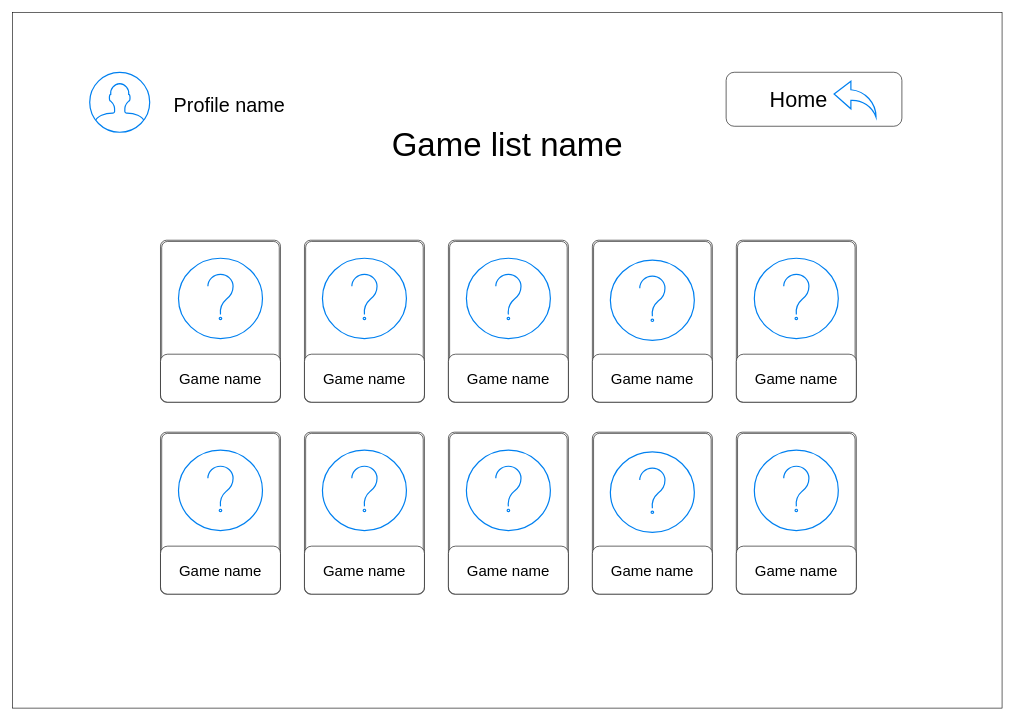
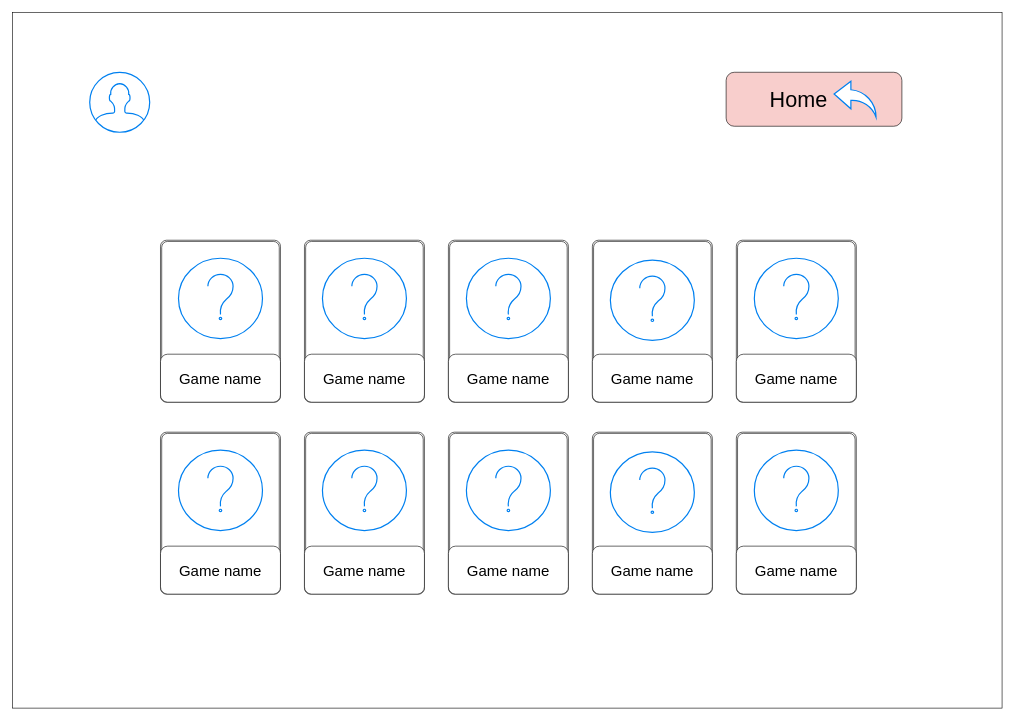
- <mxCell id="23" value="Home" style="rounded=1;whiteSpace=wrap;html=1;fontSize=36;align=center;spacingRight=51;" vertex="1" parent="1"><mxGeometry x="1210" y="120" width="293" height="90" as="geometry" /></mxCell>
+ <mxCell id="23" value="Home" style="rounded=1;whiteSpace=wrap;html=1;fontSize=36;align=center;spacingRight=51;fillColor=#f8cecc;" vertex="1" parent="1"><mxGeometry x="1210" y="120" width="293" height="90" as="geometry" /></mxCell>
- <mxCell id="26" value="Profile name" style="text;html=1;strokeColor=none;fillColor=none;align=center;verticalAlign=middle;whiteSpace=wrap;rounded=0;fontSize=33;" vertex="1" parent="1"><mxGeometry x="257" y="160" width="250" height="30" as="geometry" /></mxCell>
- <mxCell id="24" value="Game list name" style="text;html=1;strokeColor=none;fillColor=none;align=center;verticalAlign=middle;whiteSpace=wrap;rounded=0;fontSize=55;" vertex="1" parent="1"><mxGeometry x="553.5" y="160" width="583" height="160" as="geometry" /></mxCell>
